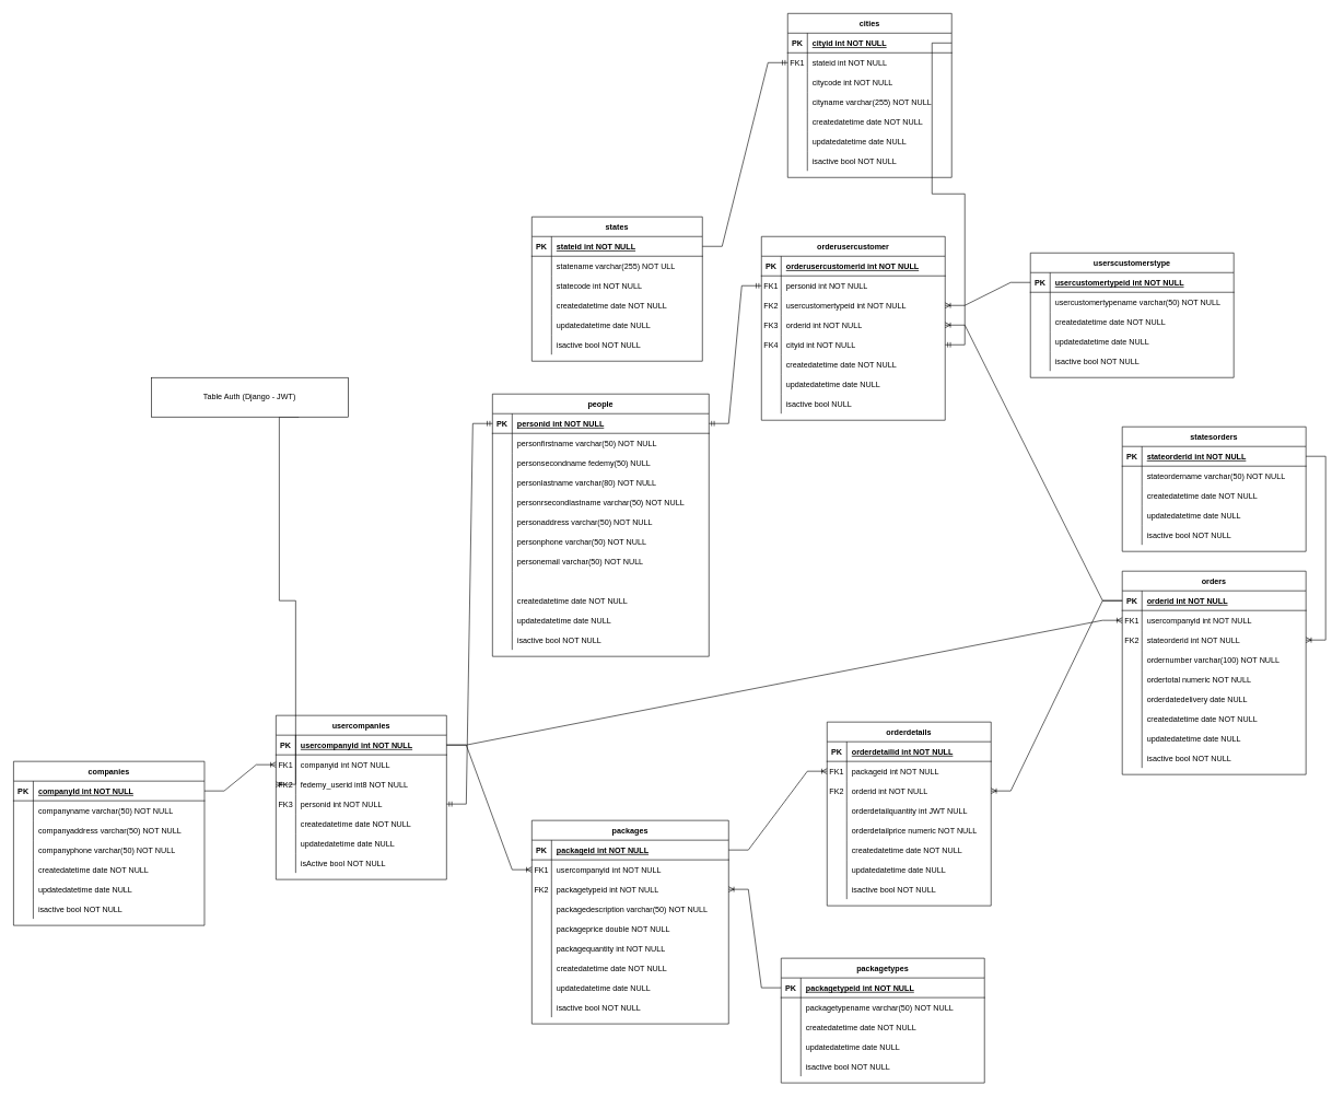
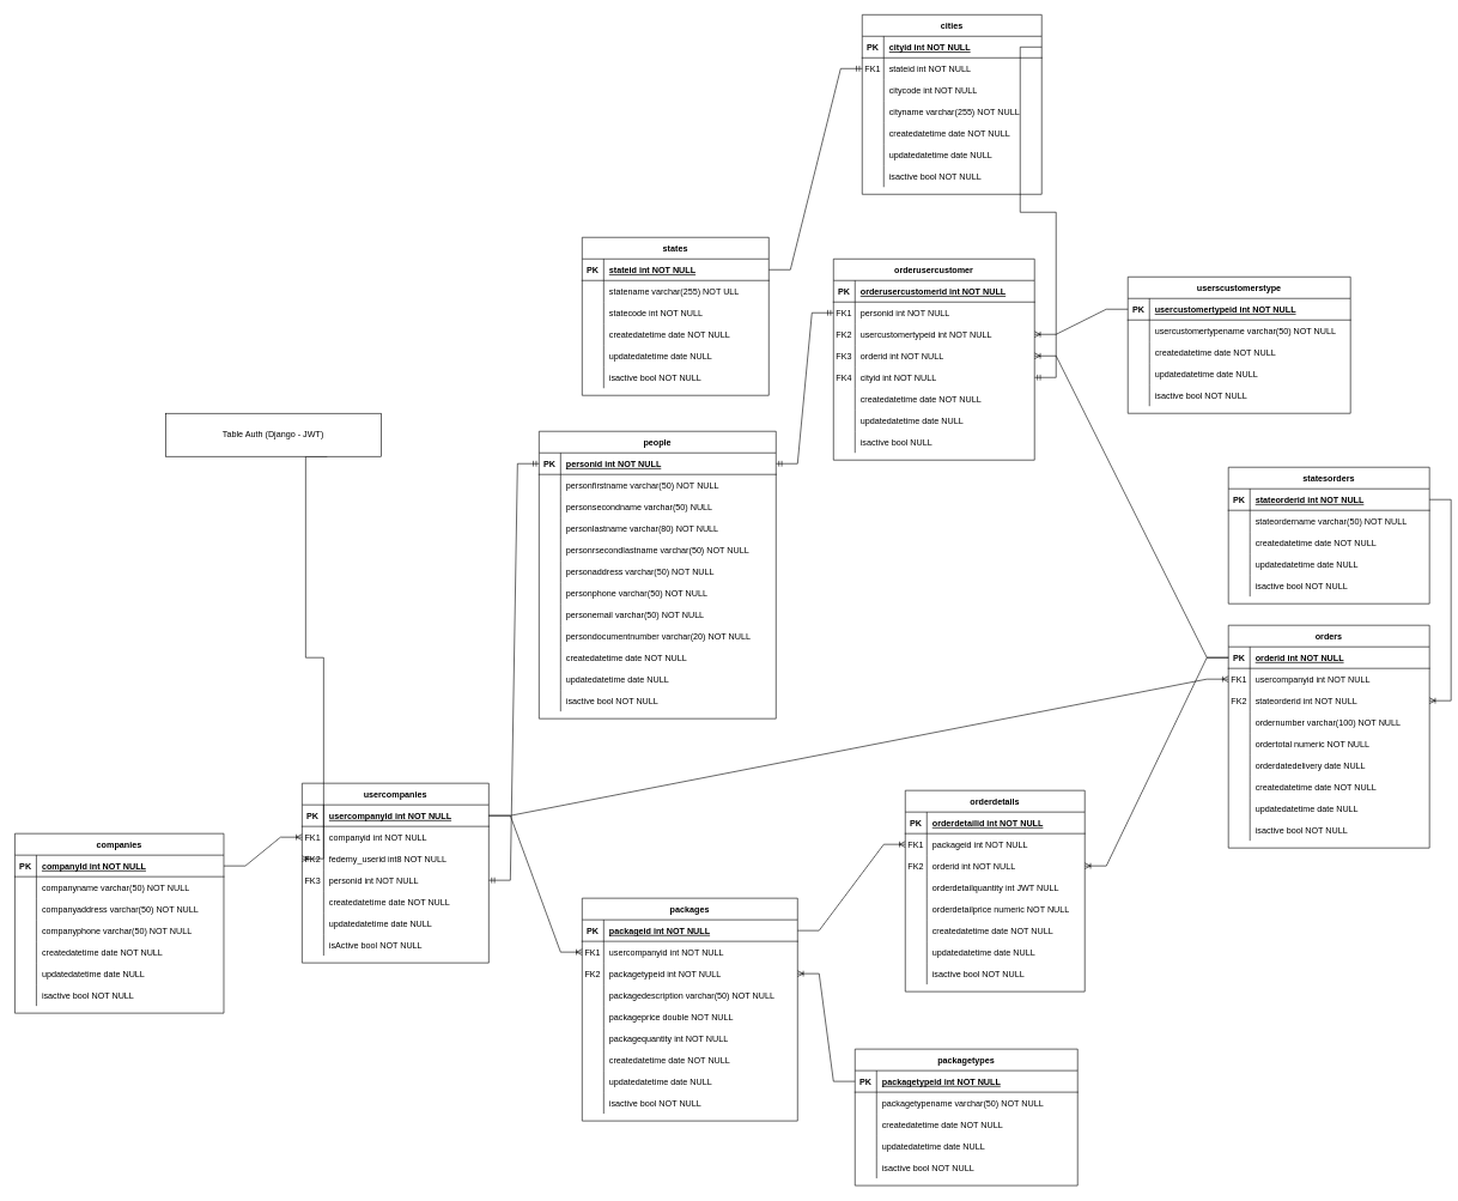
- <mxCell id="149" value="personsecondname fedemy(50) NULL" style="shape=partialRectangle;overflow=hidden;connectable=0;fillColor=none;top=0;left=0;bottom=0;right=0;align=left;spacingLeft=6;" parent="147" vertex="1"><mxGeometry x="30" width="300" height="30" as="geometry"><mxRectangle width="300" height="30" as="alternateBounds" /></mxGeometry></mxCell>
+ <mxCell id="149" value="personsecondname varchar(50) NULL" style="shape=partialRectangle;overflow=hidden;connectable=0;fillColor=none;top=0;left=0;bottom=0;right=0;align=left;spacingLeft=6;" parent="147" vertex="1"><mxGeometry x="30" width="300" height="30" as="geometry"><mxRectangle width="300" height="30" as="alternateBounds" /></mxGeometry></mxCell>
+ <mxCell id="167" value="persondocumentnumber varchar(20) NOT NULL" style="shape=partialRectangle;overflow=hidden;connectable=0;fillColor=none;top=0;left=0;bottom=0;right=0;align=left;spacingLeft=6;" parent="165" vertex="1"><mxGeometry x="30" width="300" height="30" as="geometry"><mxRectangle width="300" height="30" as="alternateBounds" /></mxGeometry></mxCell>
